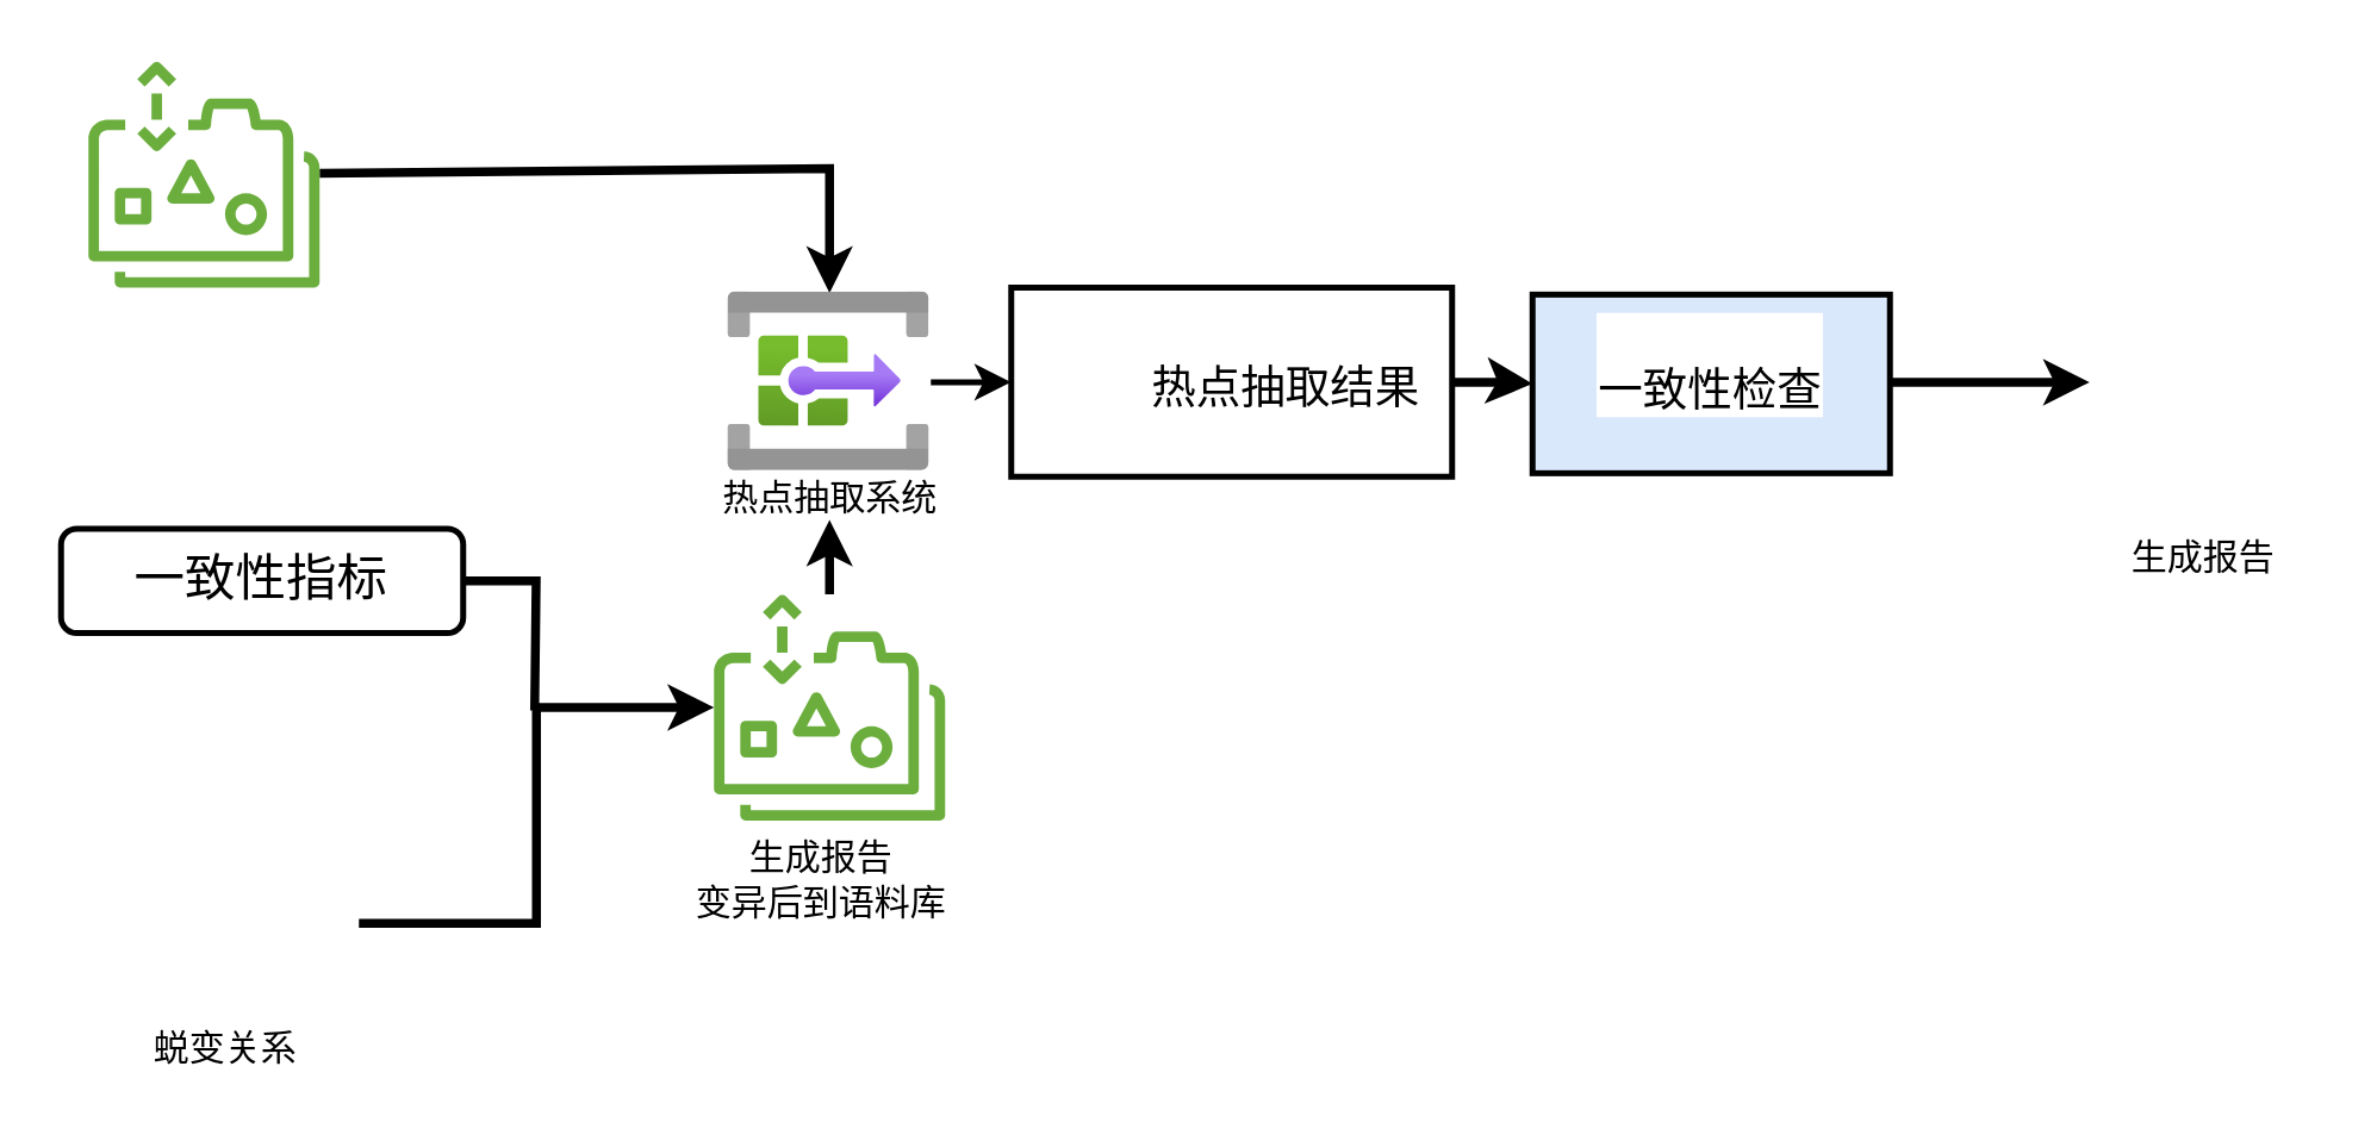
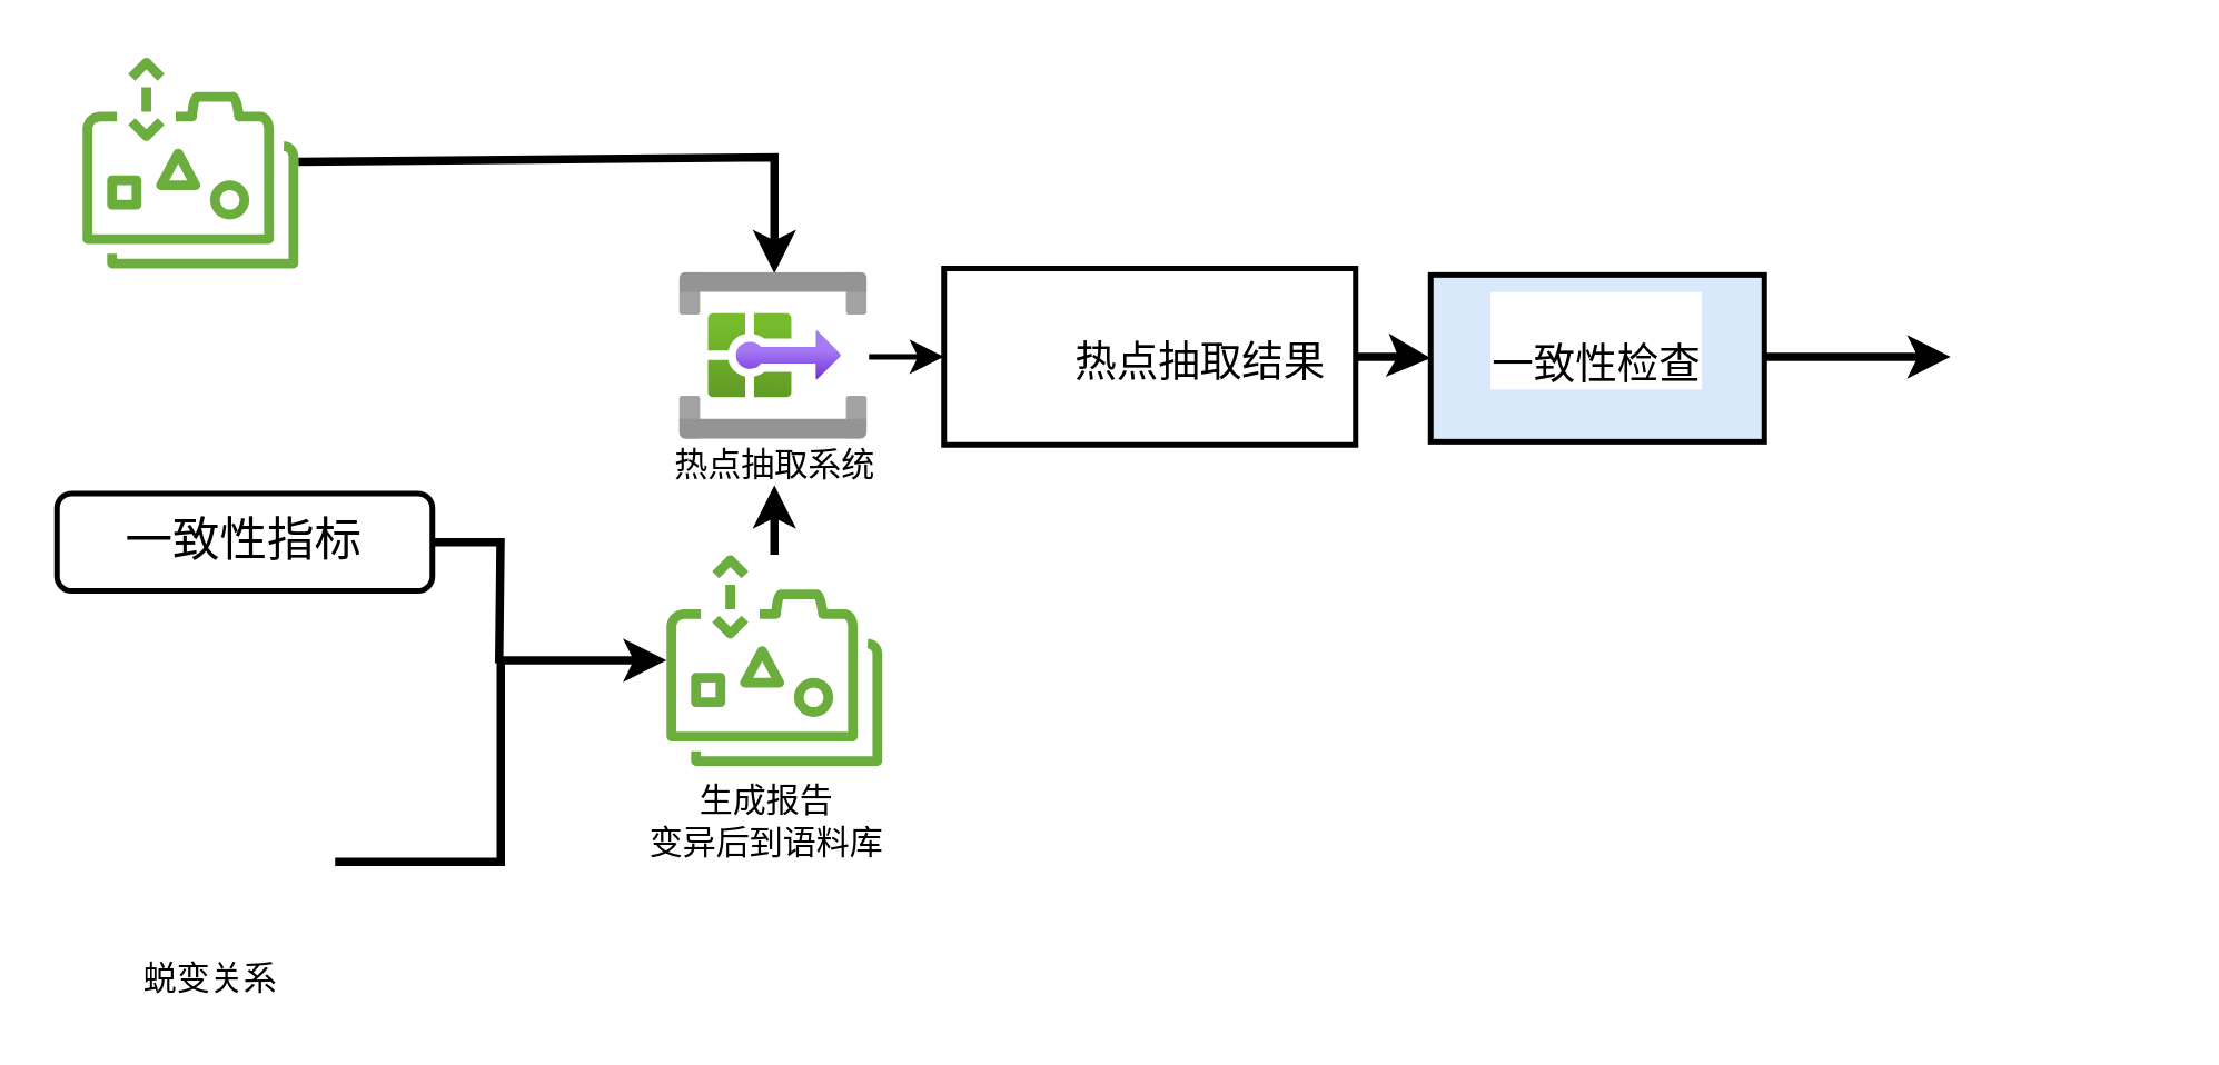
- <mxCell id="22" value="生成报告" style="text;html=1;align=center;verticalAlign=middle;resizable=0;points=[];autosize=1;strokeColor=none;fillColor=none;" vertex="1" parent="1"><mxGeometry x="709.5" y="178" width="58" height="18" as="geometry" /></mxCell>
